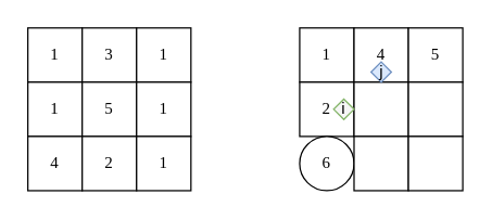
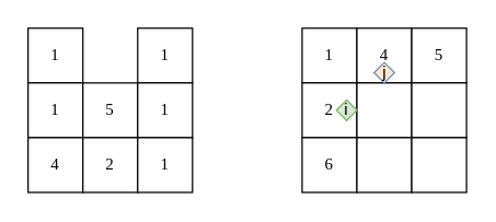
- <mxCell id="3" value="&lt;font face=&quot;Lucida Console&quot;&gt;3&lt;/font&gt;" style="rounded=0;whiteSpace=wrap;html=1;" parent="1" vertex="1"><mxGeometry x="60" y="20" width="40" height="40" as="geometry" /></mxCell>
- <mxCell id="21" value="j" style="rhombus;whiteSpace=wrap;html=1;strokeColor=#6c8ebf;fillColor=#dae8fc;" vertex="1" parent="1"><mxGeometry x="272.5" y="45" width="15" height="15" as="geometry" /></mxCell>
+ <mxCell id="21" value="j" style="rhombus;whiteSpace=wrap;html=1;strokeColor=#6c8ebf;fillColor=#ffe6cc;" vertex="1" parent="1"><mxGeometry x="272.5" y="45" width="15" height="15" as="geometry" /></mxCell>
- <mxCell id="20" value="i" style="rhombus;whiteSpace=wrap;html=1;strokeColor=#82b366;fillColor=#f5f5f5;" vertex="1" parent="1"><mxGeometry x="245" y="72.5" width="15" height="15" as="geometry" /></mxCell>
+ <mxCell id="20" value="i" style="rhombus;whiteSpace=wrap;html=1;strokeColor=#82b366;fillColor=#d5e8d4;" vertex="1" parent="1"><mxGeometry x="245" y="72.5" width="15" height="15" as="geometry" /></mxCell>
- <mxCell id="17" value="&lt;font face=&quot;Lucida Console&quot;&gt;6&lt;/font&gt;" style="ellipse;whiteSpace=wrap;html=1;" vertex="1" parent="1"><mxGeometry x="220" y="100" width="40" height="40" as="geometry" /></mxCell>
+ <mxCell id="17" value="&lt;font face=&quot;Lucida Console&quot;&gt;6&lt;/font&gt;" style="rounded=0;whiteSpace=wrap;html=1;" vertex="1" parent="1"><mxGeometry x="220" y="100" width="40" height="40" as="geometry" /></mxCell>
